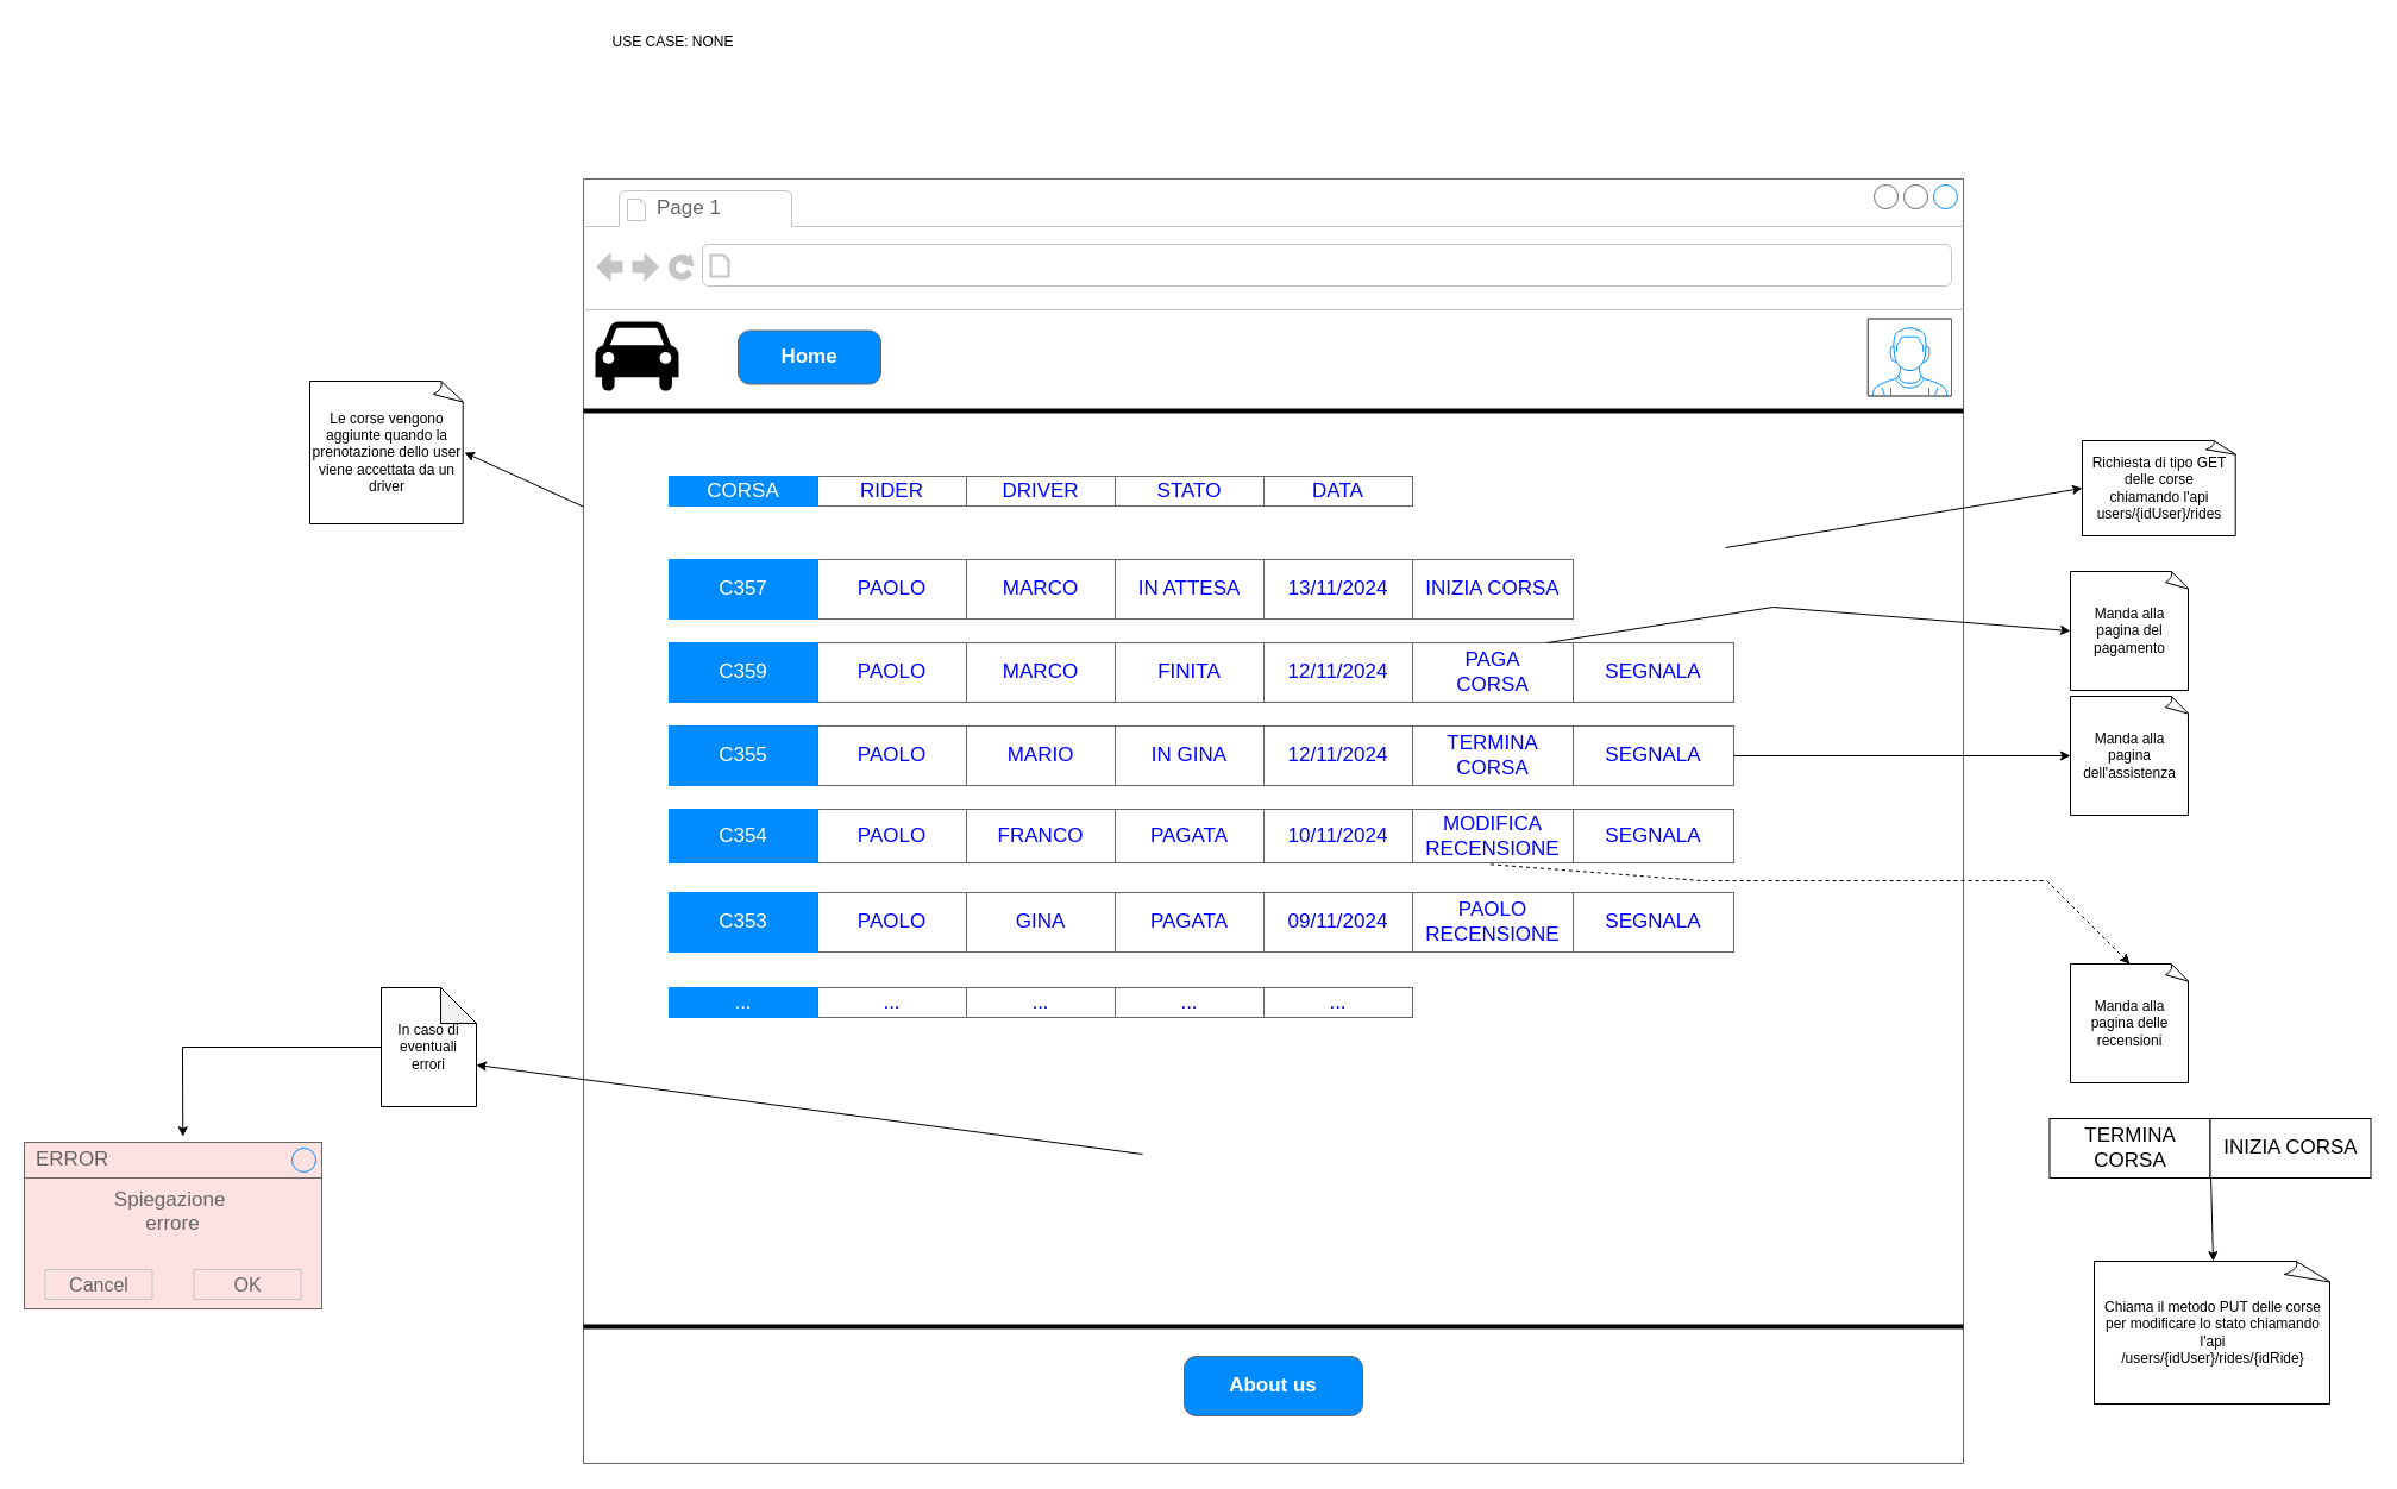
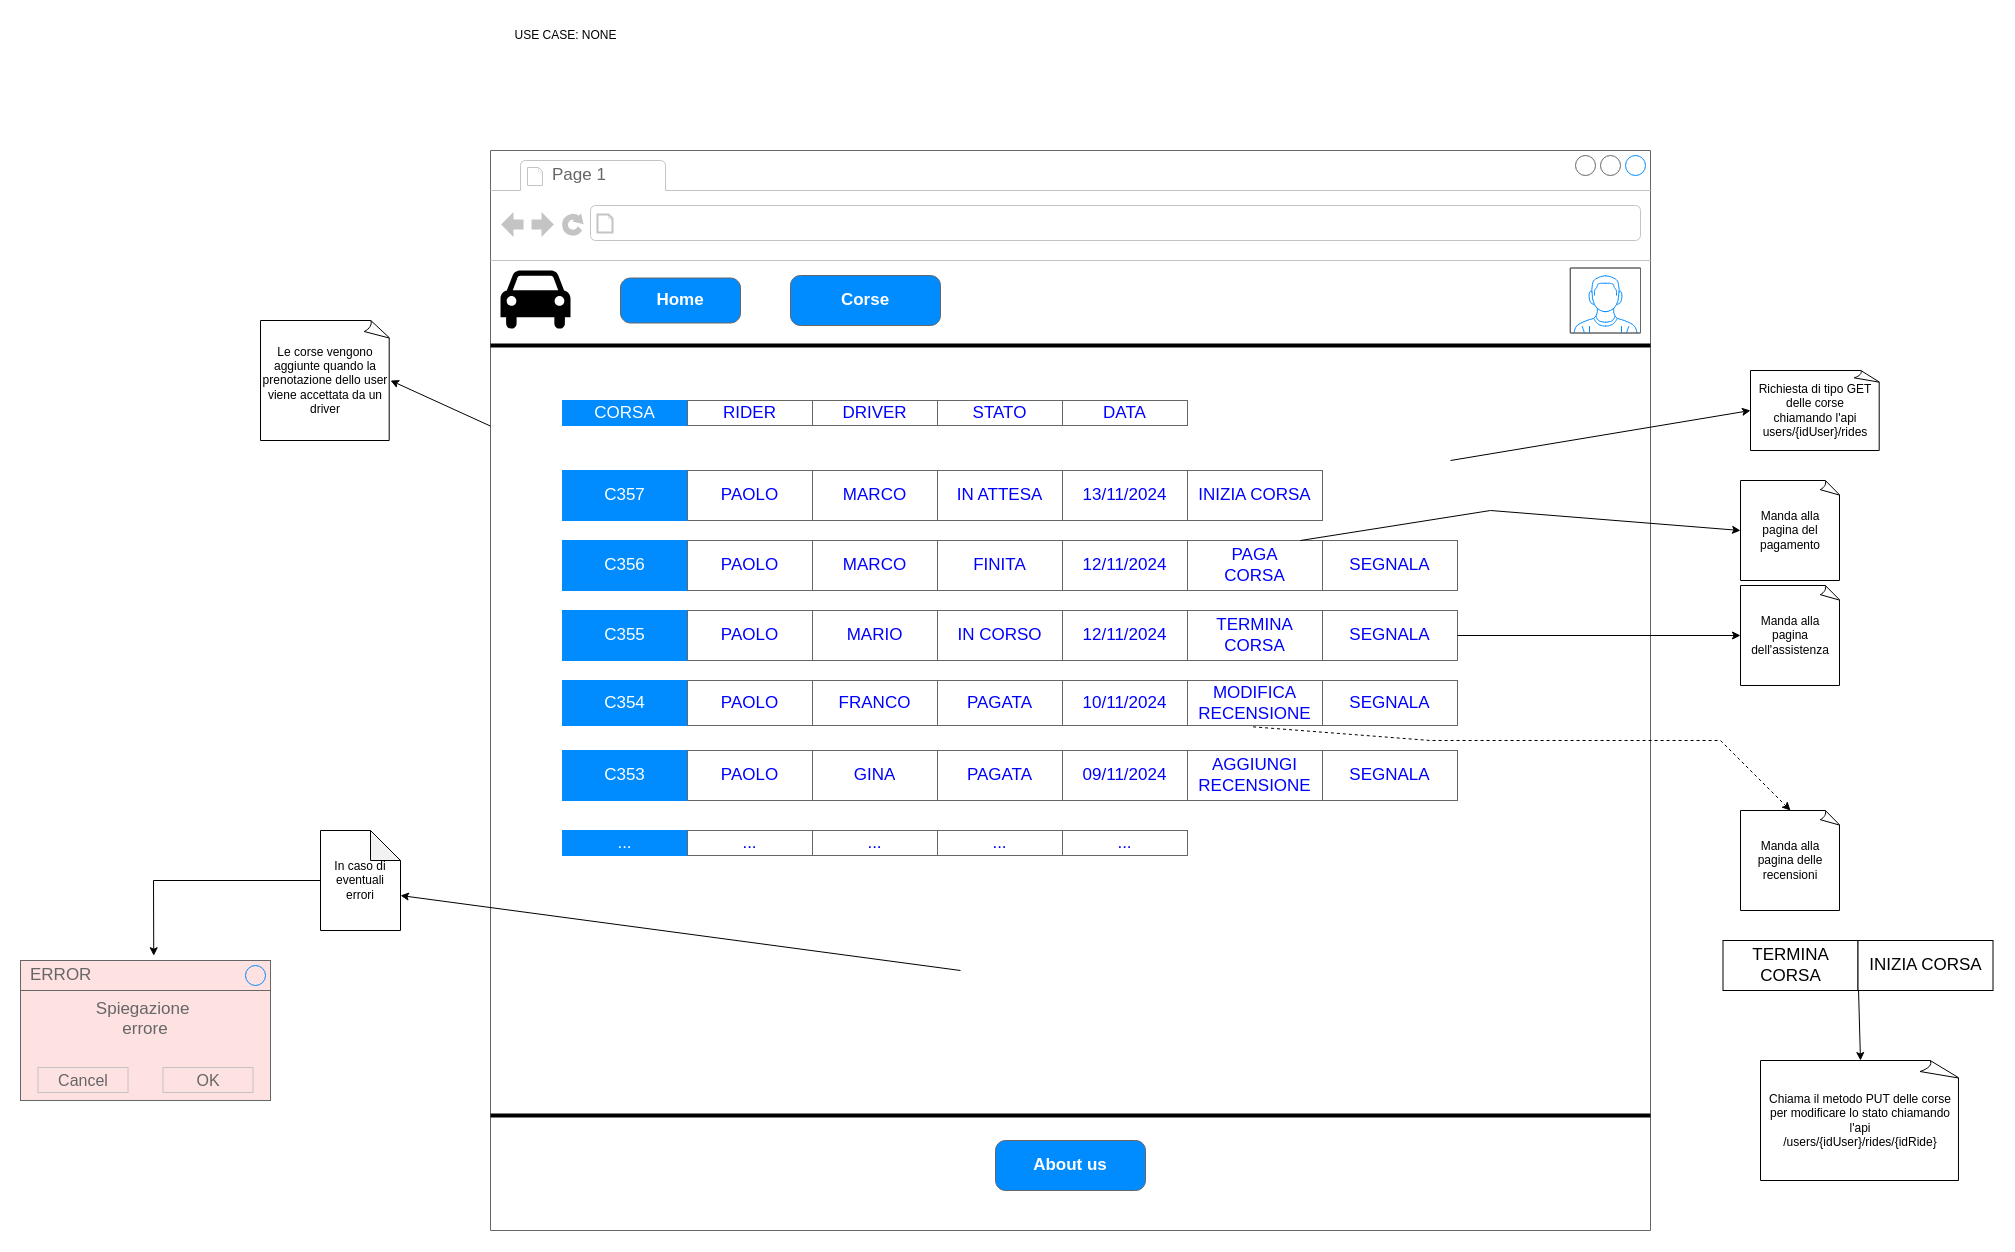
+ <mxCell id="9" value="Corse" style="strokeWidth=1;shadow=0;dashed=0;align=center;html=1;shape=mxgraph.mockup.buttons.button;strokeColor=#666666;fontColor=#ffffff;mainText=;buttonStyle=round;fontSize=17;fontStyle=1;fillColor=#008cff;whiteSpace=wrap;" vertex="1" parent="2"><mxGeometry x="300" y="125" width="150" height="50" as="geometry" /></mxCell>
- <mxCell id="55" value="C359" style="text;strokeColor=#008CFF;align=center;verticalAlign=middle;spacingLeft=10;spacingRight=10;overflow=hidden;points=[[0,0.5],[1,0.5]];portConstraint=eastwest;rotatable=0;whiteSpace=wrap;html=1;fillColor=#008CFF;fontColor=#ffffff;fontSize=17;" vertex="1" parent="54"><mxGeometry width="125" height="50" as="geometry" /></mxCell>
+ <mxCell id="55" value="C356" style="text;strokeColor=#008CFF;align=center;verticalAlign=middle;spacingLeft=10;spacingRight=10;overflow=hidden;points=[[0,0.5],[1,0.5]];portConstraint=eastwest;rotatable=0;whiteSpace=wrap;html=1;fillColor=#008CFF;fontColor=#ffffff;fontSize=17;" vertex="1" parent="54"><mxGeometry width="125" height="50" as="geometry" /></mxCell>
- <mxCell id="50" value="IN GINA" style="text;strokeColor=inherit;align=center;verticalAlign=middle;spacingLeft=10;spacingRight=10;overflow=hidden;points=[[0,0.5],[1,0.5]];portConstraint=eastwest;rotatable=0;whiteSpace=wrap;html=1;fillColor=inherit;fontColor=inherit;fontSize=17;" vertex="1" parent="46"><mxGeometry x="375" width="125" height="50" as="geometry" /></mxCell>
+ <mxCell id="50" value="IN CORSO" style="text;strokeColor=inherit;align=center;verticalAlign=middle;spacingLeft=10;spacingRight=10;overflow=hidden;points=[[0,0.5],[1,0.5]];portConstraint=eastwest;rotatable=0;whiteSpace=wrap;html=1;fillColor=inherit;fontColor=inherit;fontSize=17;" vertex="1" parent="46"><mxGeometry x="375" width="125" height="50" as="geometry" /></mxCell>
- <mxCell id="38" value="PAOLO&lt;div&gt;RECENSIONE&lt;/div&gt;" style="text;strokeColor=inherit;align=center;verticalAlign=middle;spacingLeft=10;spacingRight=10;overflow=hidden;points=[[0,0.5],[1,0.5]];portConstraint=eastwest;rotatable=0;whiteSpace=wrap;html=1;fillColor=inherit;fontColor=inherit;fontSize=17;" vertex="1" parent="32"><mxGeometry x="625" width="135" height="50" as="geometry" /></mxCell>
+ <mxCell id="38" value="AGGIUNGI&lt;div&gt;RECENSIONE&lt;/div&gt;" style="text;strokeColor=inherit;align=center;verticalAlign=middle;spacingLeft=10;spacingRight=10;overflow=hidden;points=[[0,0.5],[1,0.5]];portConstraint=eastwest;rotatable=0;whiteSpace=wrap;html=1;fillColor=inherit;fontColor=inherit;fontSize=17;" vertex="1" parent="32"><mxGeometry x="625" width="135" height="50" as="geometry" /></mxCell>
